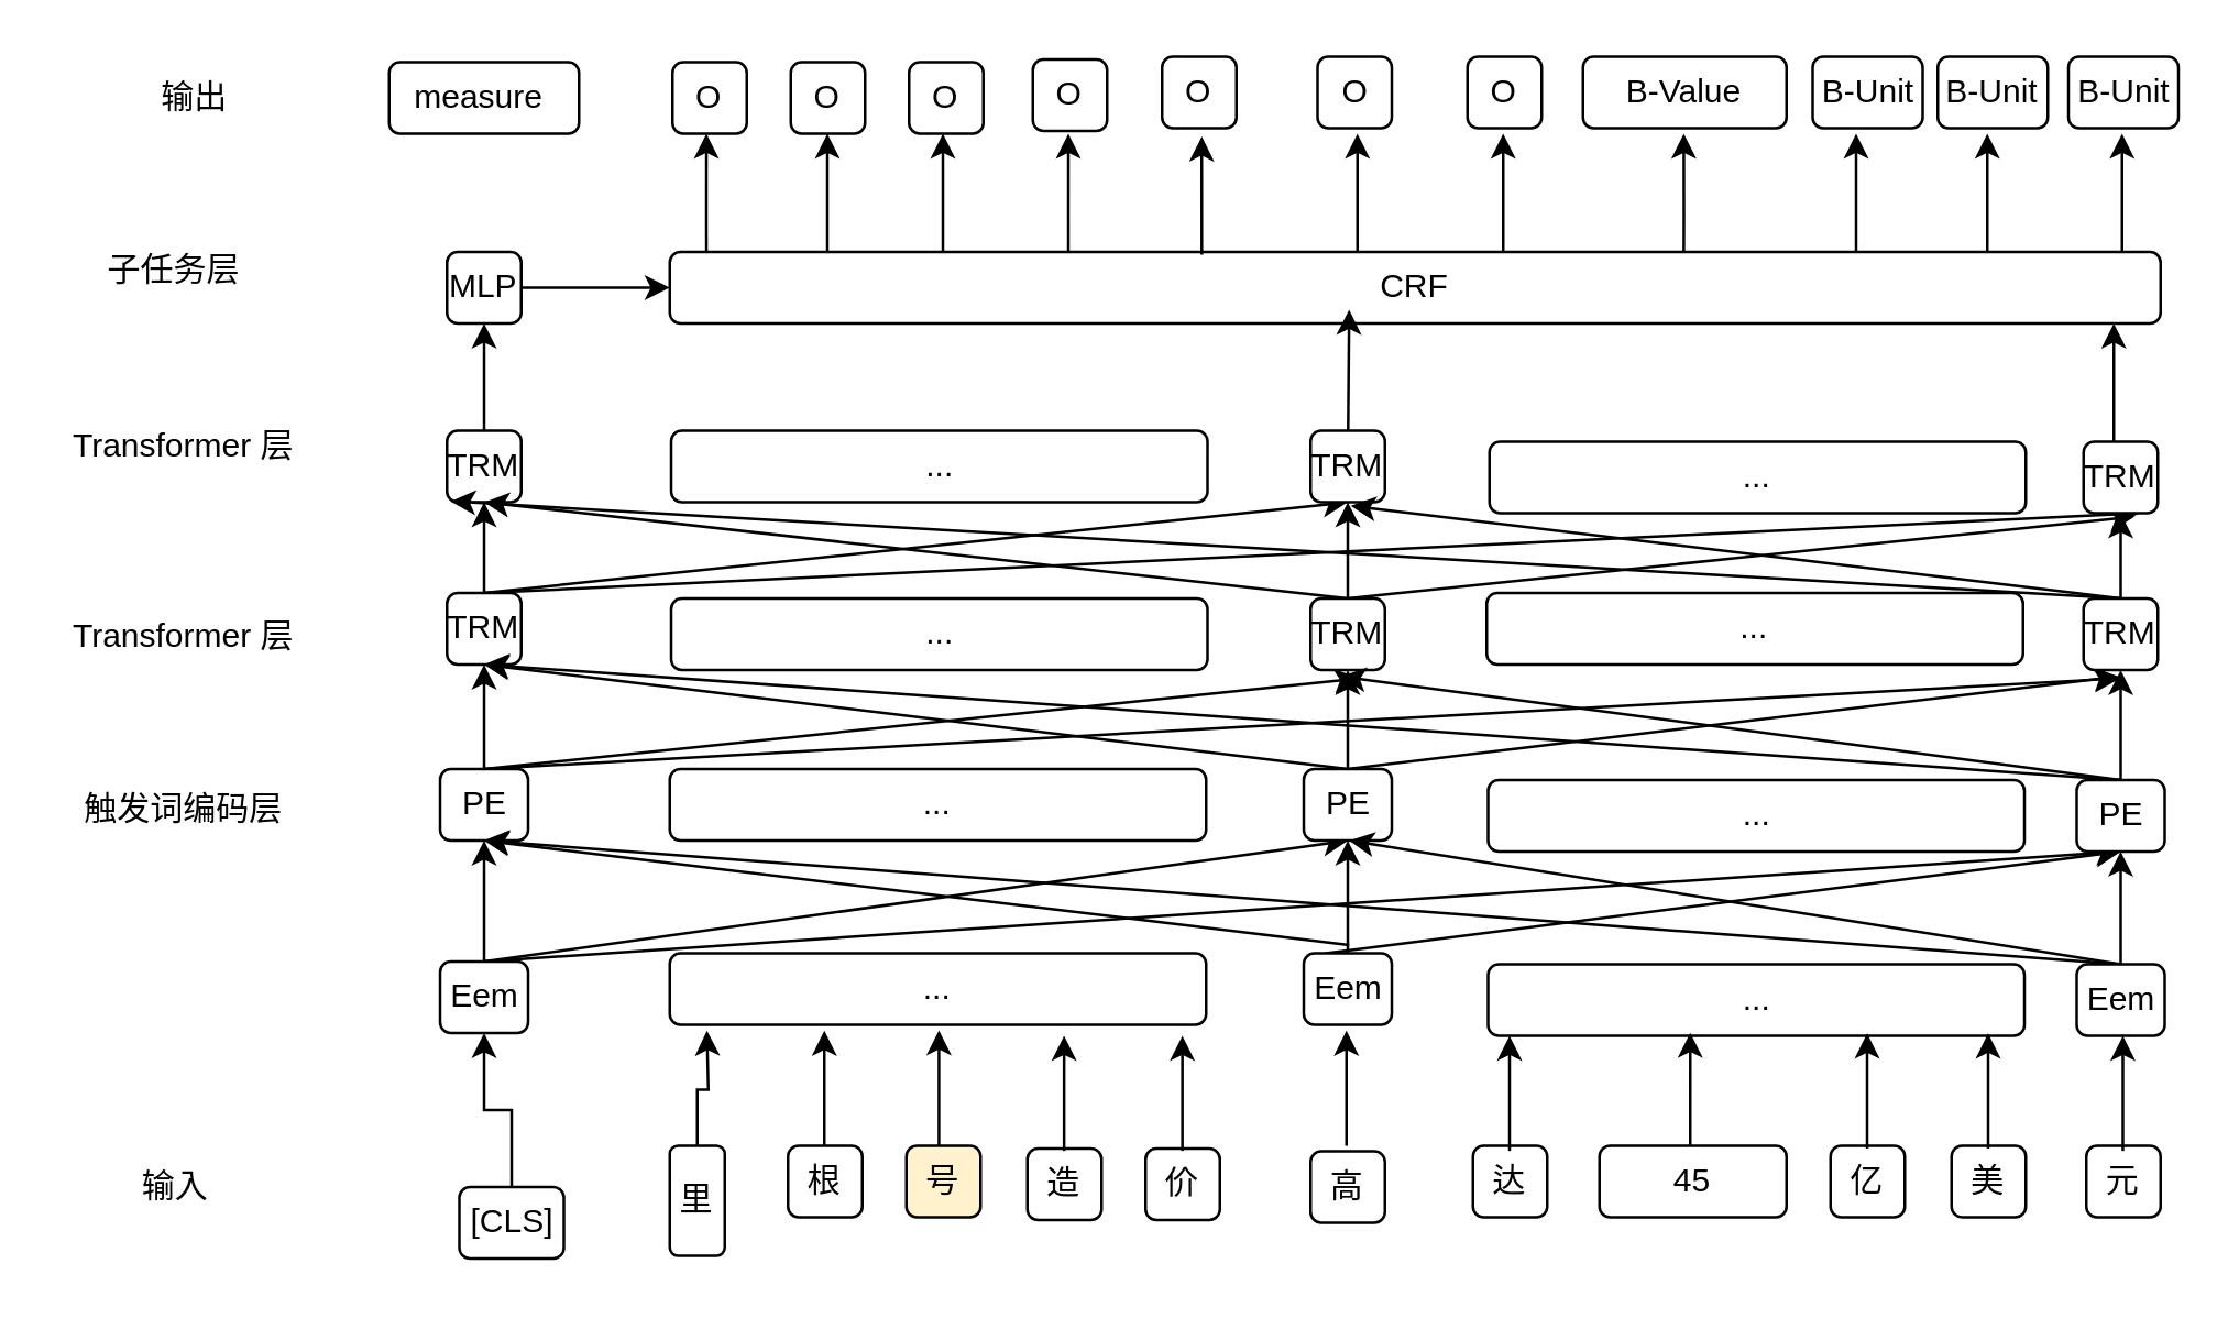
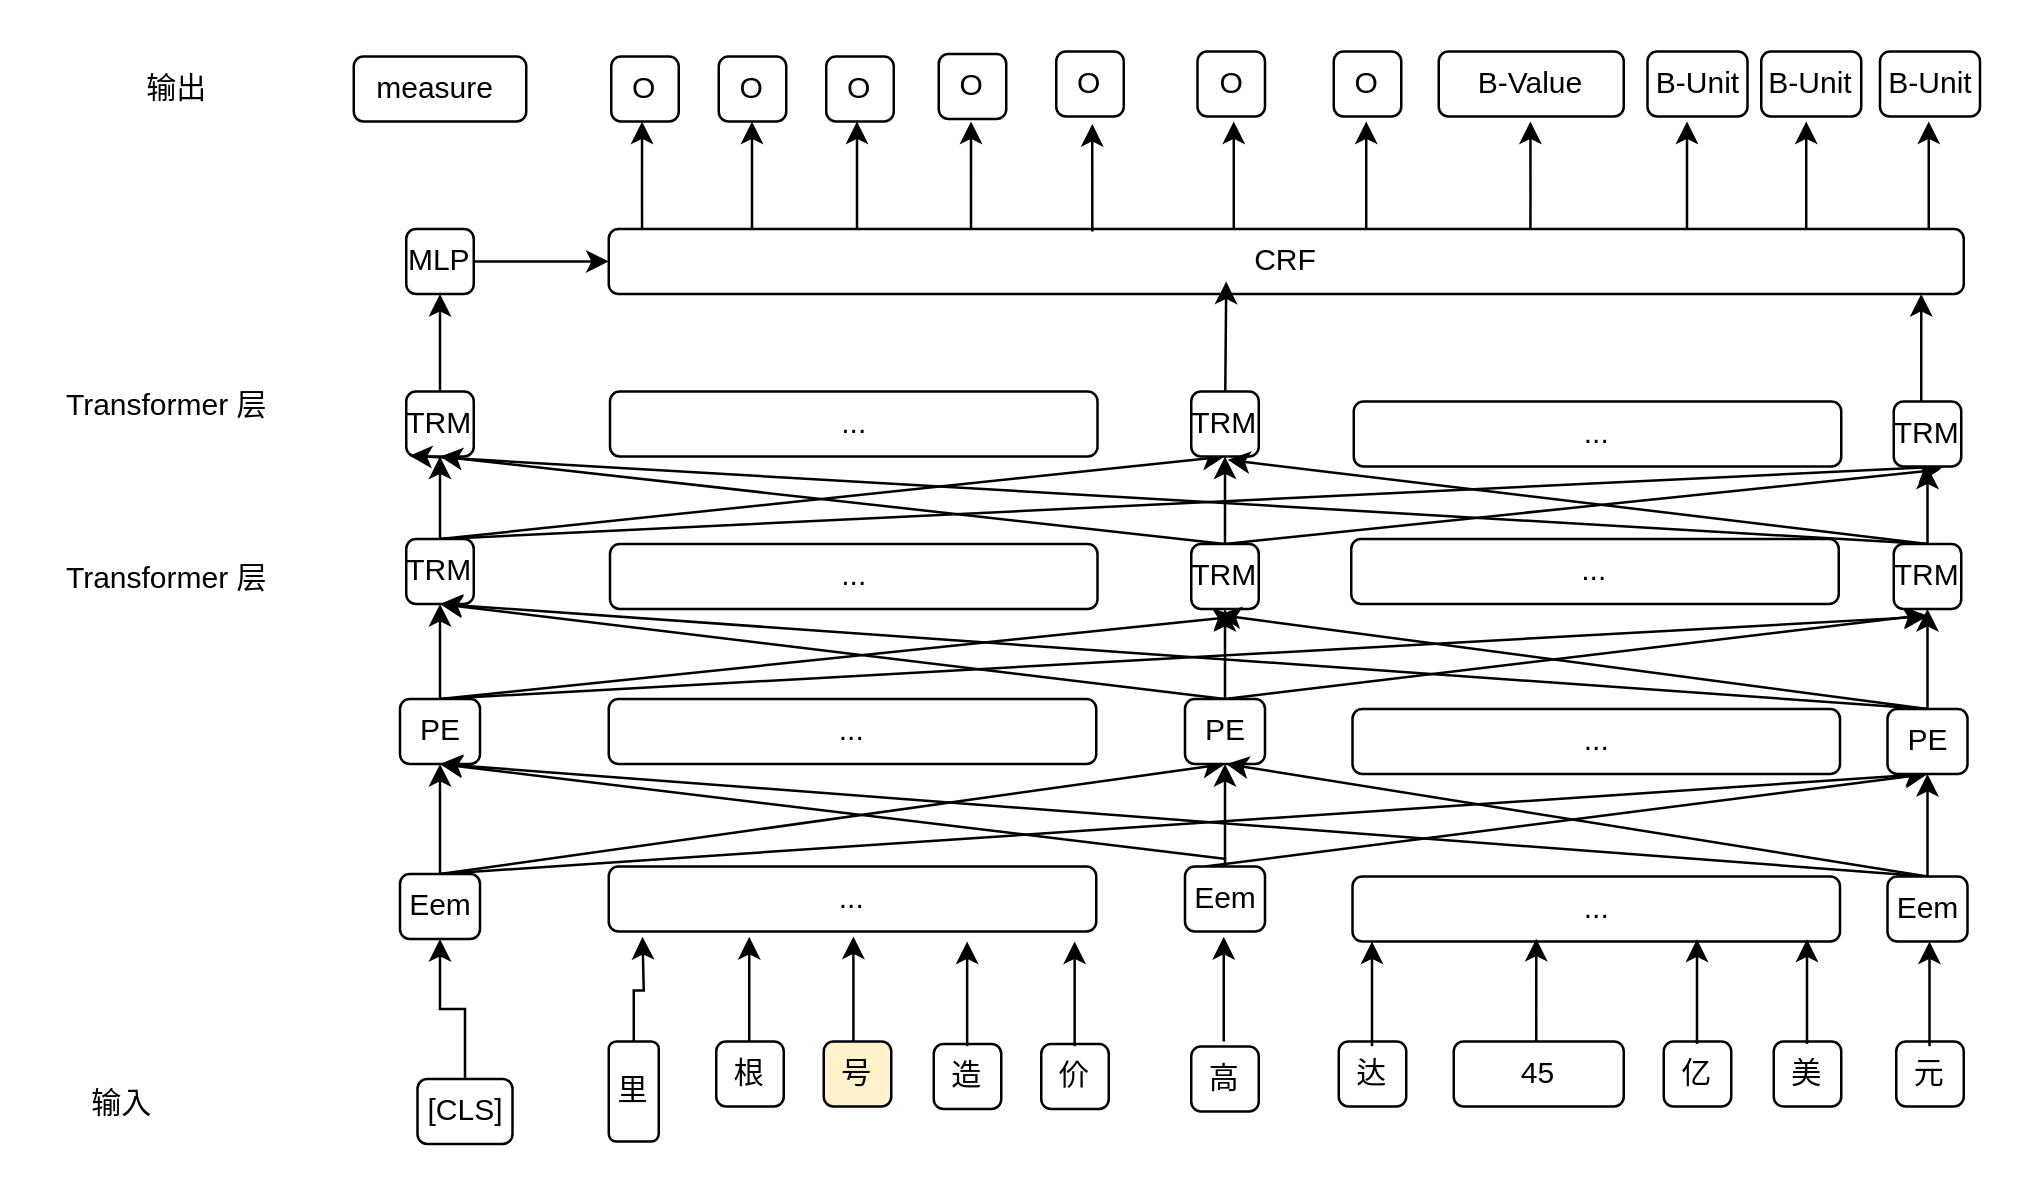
- <mxCell id="2" value="子任务层" style="text;html=1;strokeColor=none;fillColor=none;align=center;verticalAlign=middle;whiteSpace=wrap;rounded=0;" parent="1" vertex="1"><mxGeometry x="33" y="83" width="60" height="30" as="geometry" /></mxCell>
- <mxCell id="5" value="触发词编码层" style="text;html=1;strokeColor=none;fillColor=none;align=center;verticalAlign=middle;whiteSpace=wrap;rounded=0;" parent="1" vertex="1"><mxGeometry x="24" y="279" width="85" height="30" as="geometry" /></mxCell>
- <mxCell id="6" value="输入" style="text;html=1;strokeColor=none;fillColor=none;align=center;verticalAlign=middle;whiteSpace=wrap;rounded=0;" parent="1" vertex="1"><mxGeometry x="20.5" y="416" width="85" height="30" as="geometry" /></mxCell>
+ <mxCell id="6" value="输入" style="text;html=1;strokeColor=none;fillColor=none;align=center;verticalAlign=middle;whiteSpace=wrap;rounded=0;" parent="1" vertex="1"><mxGeometry x="5.5" y="426" width="85" height="30" as="geometry" /></mxCell>
